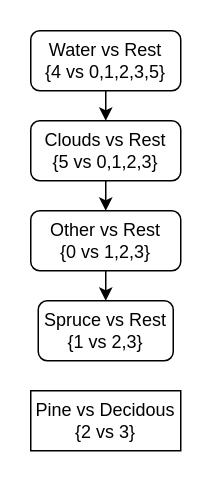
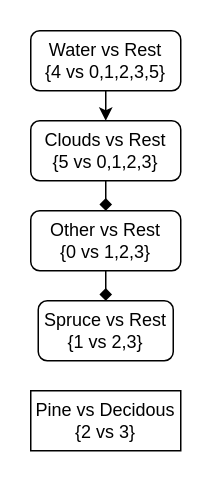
- <mxCell id="4" style="edgeStyle=none;html=1;exitX=0.5;exitY=1;exitDx=0;exitDy=0;entryX=0.5;entryY=0;entryDx=0;entryDy=0;" edge="1" parent="1" source="5" target="7"><mxGeometry relative="1" as="geometry" /></mxCell>
+ <mxCell id="4" style="edgeStyle=none;html=1;exitX=0.5;exitY=1;exitDx=0;exitDy=0;entryX=0.5;entryY=0;entryDx=0;entryDy=0;endArrow=diamond;" edge="1" parent="1" source="5" target="7"><mxGeometry relative="1" as="geometry" /></mxCell>
- <mxCell id="6" style="edgeStyle=none;html=1;exitX=0.5;exitY=1;exitDx=0;exitDy=0;" edge="1" parent="1" source="7" target="9"><mxGeometry relative="1" as="geometry" /></mxCell>
+ <mxCell id="6" style="edgeStyle=none;html=1;exitX=0.5;exitY=1;exitDx=0;exitDy=0;endArrow=diamond;" edge="1" parent="1" source="7" target="9"><mxGeometry relative="1" as="geometry" /></mxCell>
